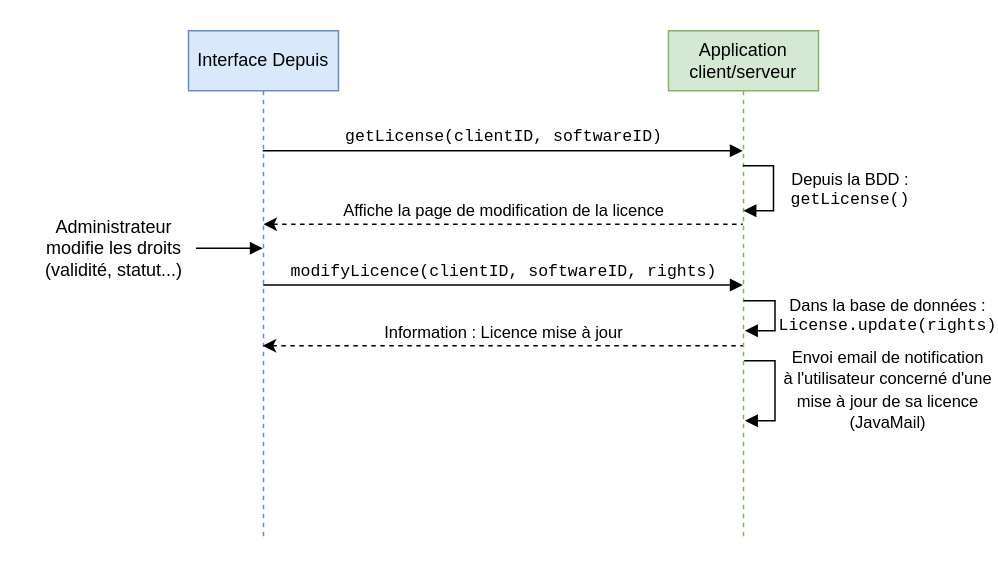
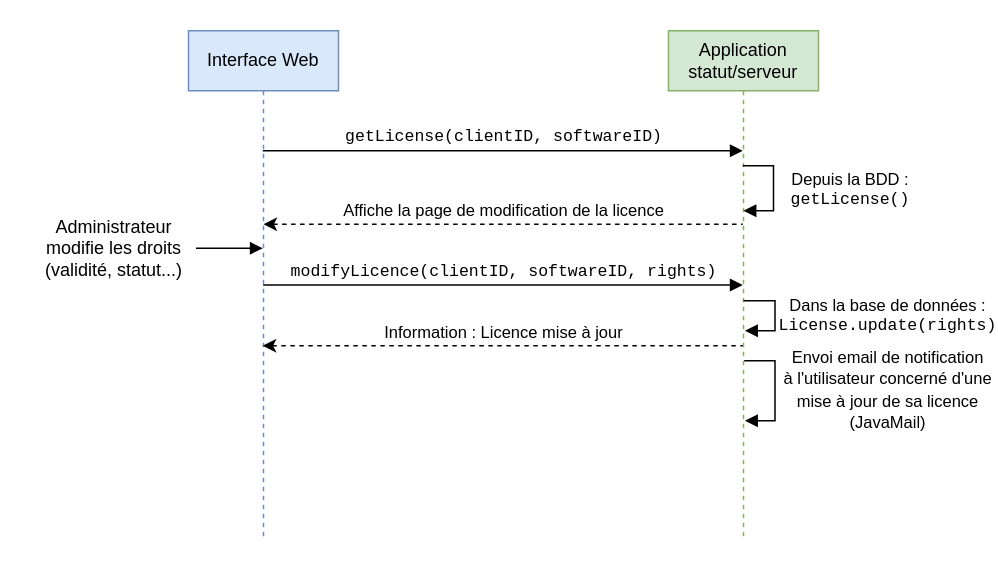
- <mxCell id="2" value="Interface Depuis" style="shape=umlLifeline;perimeter=lifelinePerimeter;whiteSpace=wrap;html=1;container=1;collapsible=0;recursiveResize=0;outlineConnect=0;fillColor=#dae8fc;strokeColor=#6c8ebf;" vertex="1" parent="1"><mxGeometry x="125" y="20" width="100" height="340" as="geometry" /></mxCell>
+ <mxCell id="2" value="Interface Web" style="shape=umlLifeline;perimeter=lifelinePerimeter;whiteSpace=wrap;html=1;container=1;collapsible=0;recursiveResize=0;outlineConnect=0;fillColor=#dae8fc;strokeColor=#6c8ebf;" vertex="1" parent="1"><mxGeometry x="125" y="20" width="100" height="340" as="geometry" /></mxCell>
- <mxCell id="4" value="&lt;div&gt;Application&lt;/div&gt;&lt;div&gt;client/serveur&lt;/div&gt;" style="shape=umlLifeline;perimeter=lifelinePerimeter;whiteSpace=wrap;html=1;container=1;collapsible=0;recursiveResize=0;outlineConnect=0;fillColor=#d5e8d4;strokeColor=#82b366;" vertex="1" parent="1"><mxGeometry x="445" y="20" width="100" height="340" as="geometry" /></mxCell>
+ <mxCell id="4" value="&lt;div&gt;Application&lt;/div&gt;&lt;div&gt;statut/serveur&lt;/div&gt;" style="shape=umlLifeline;perimeter=lifelinePerimeter;whiteSpace=wrap;html=1;container=1;collapsible=0;recursiveResize=0;outlineConnect=0;fillColor=#d5e8d4;strokeColor=#82b366;" vertex="1" parent="1"><mxGeometry x="445" y="20" width="100" height="340" as="geometry" /></mxCell>
